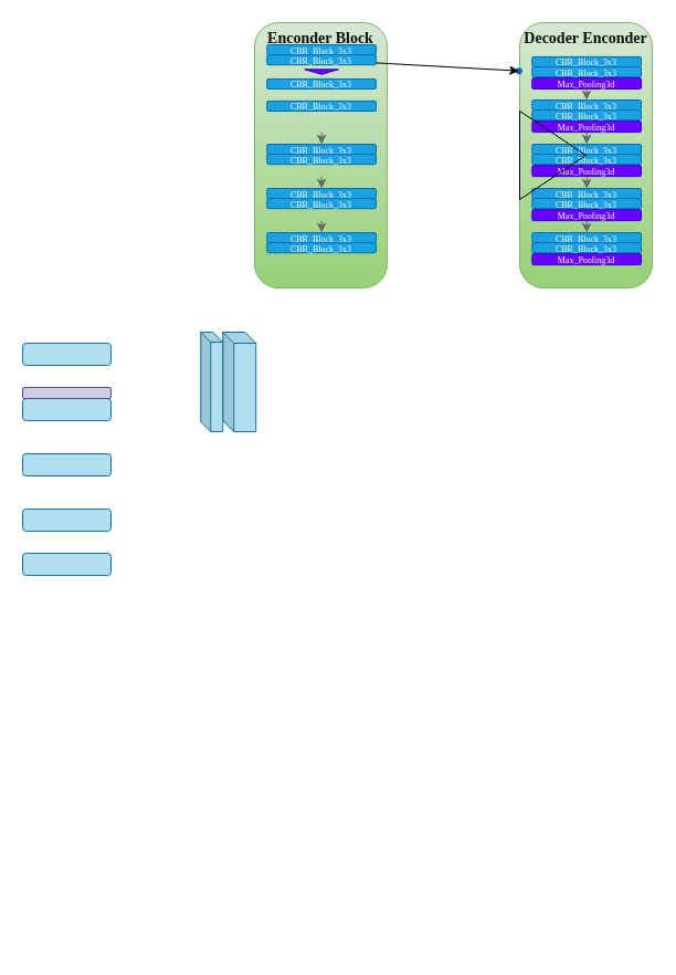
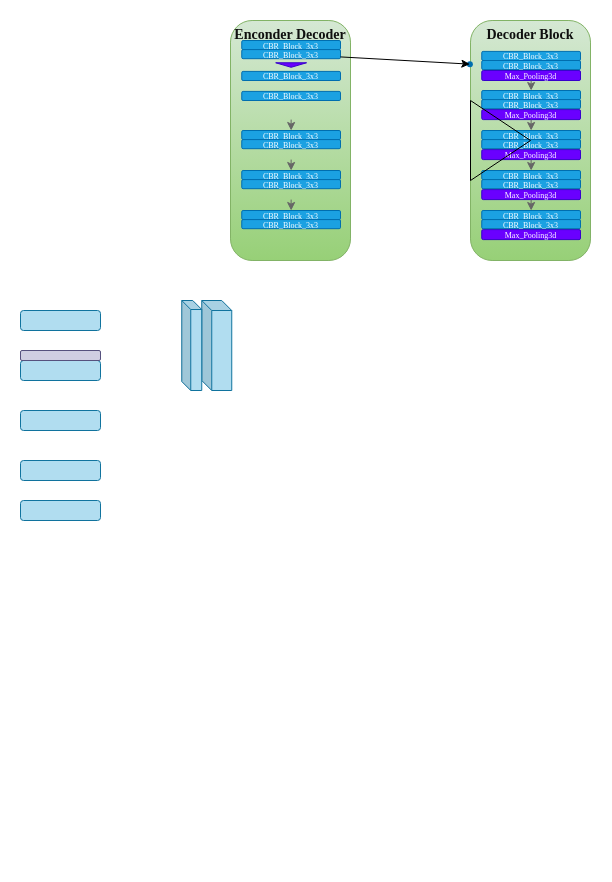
- <mxCell id="30" value="&lt;font color=&quot;#0f0f0f&quot; style=&quot;font-size: 14px;&quot;&gt;&lt;b&gt;Enconder Block&lt;/b&gt;&lt;/font&gt;" style="rounded=1;whiteSpace=wrap;html=1;fontFamily=Times New Roman;arcSize=18;verticalAlign=top;fillColor=#d5e8d4;strokeColor=#82b366;gradientColor=#97d077;" vertex="1" parent="1"><mxGeometry x="230" y="20" width="120" height="240" as="geometry" /></mxCell>
+ <mxCell id="30" value="&lt;font color=&quot;#0f0f0f&quot; style=&quot;font-size: 14px;&quot;&gt;&lt;b&gt;Enconder Decoder&lt;/b&gt;&lt;/font&gt;" style="rounded=1;whiteSpace=wrap;html=1;fontFamily=Times New Roman;arcSize=18;verticalAlign=top;fillColor=#d5e8d4;strokeColor=#82b366;gradientColor=#97d077;" vertex="1" parent="1"><mxGeometry x="230" y="20" width="120" height="240" as="geometry" /></mxCell>
- <mxCell id="4" value="&lt;font color=&quot;#0f0f0f&quot; style=&quot;font-size: 14px;&quot;&gt;&lt;b&gt;Decoder Enconder&lt;/b&gt;&lt;/font&gt;" style="rounded=1;whiteSpace=wrap;html=1;fontFamily=Times New Roman;arcSize=18;verticalAlign=top;fillColor=#d5e8d4;strokeColor=#82b366;gradientColor=#97d077;" vertex="1" parent="3"><mxGeometry width="120" height="240" as="geometry" /></mxCell>
+ <mxCell id="4" value="&lt;font color=&quot;#0f0f0f&quot; style=&quot;font-size: 14px;&quot;&gt;&lt;b&gt;Decoder Block&lt;/b&gt;&lt;/font&gt;" style="rounded=1;whiteSpace=wrap;html=1;fontFamily=Times New Roman;arcSize=18;verticalAlign=top;fillColor=#d5e8d4;strokeColor=#82b366;gradientColor=#97d077;" vertex="1" parent="3"><mxGeometry width="120" height="240" as="geometry" /></mxCell>
